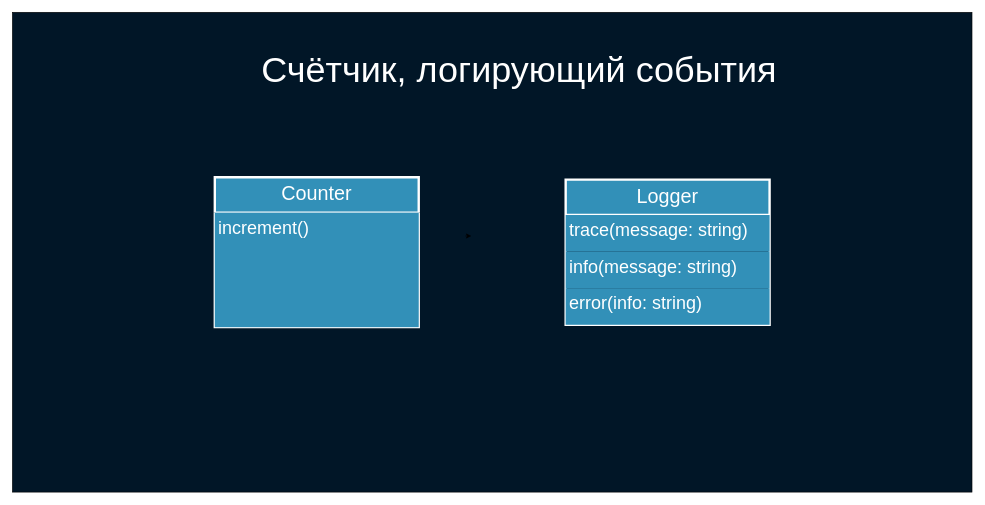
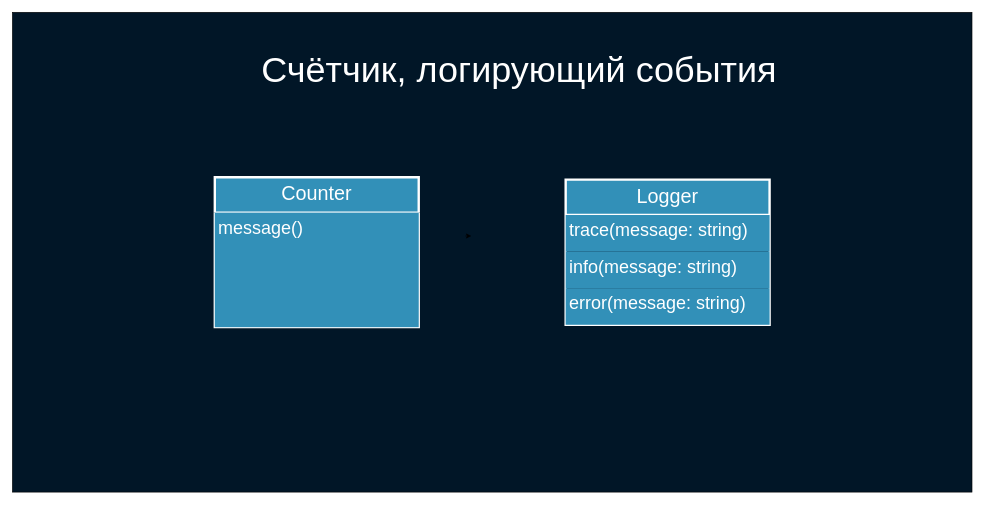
- <mxCell id="10" value="increment()" style="text;strokeColor=none;fillColor=#3290B8;align=left;verticalAlign=top;spacingLeft=4;spacingRight=4;overflow=hidden;rotatable=0;points=[[0,0.5],[1,0.5]];portConstraint=eastwest;fontColor=#FFFFFF;fontSize=30;labelBackgroundColor=none;" vertex="1" parent="9"><mxGeometry y="59" width="340" height="191" as="geometry" /></mxCell>
+ <mxCell id="10" value="message()" style="text;strokeColor=none;fillColor=#3290B8;align=left;verticalAlign=top;spacingLeft=4;spacingRight=4;overflow=hidden;rotatable=0;points=[[0,0.5],[1,0.5]];portConstraint=eastwest;fontColor=#FFFFFF;fontSize=30;labelBackgroundColor=none;" vertex="1" parent="9"><mxGeometry y="59" width="340" height="191" as="geometry" /></mxCell>
- <mxCell id="8" value="error(info: string)" style="text;strokeColor=none;fillColor=#3290B8;align=left;verticalAlign=top;spacingLeft=4;spacingRight=4;overflow=hidden;rotatable=0;points=[[0,0.5],[1,0.5]];portConstraint=eastwest;fontColor=#FFFFFF;fontSize=30;labelBackgroundColor=none;" vertex="1" parent="5"><mxGeometry y="181" width="340" height="61" as="geometry" /></mxCell>
+ <mxCell id="8" value="error(message: string)" style="text;strokeColor=none;fillColor=#3290B8;align=left;verticalAlign=top;spacingLeft=4;spacingRight=4;overflow=hidden;rotatable=0;points=[[0,0.5],[1,0.5]];portConstraint=eastwest;fontColor=#FFFFFF;fontSize=30;labelBackgroundColor=none;" vertex="1" parent="5"><mxGeometry y="181" width="340" height="61" as="geometry" /></mxCell>
